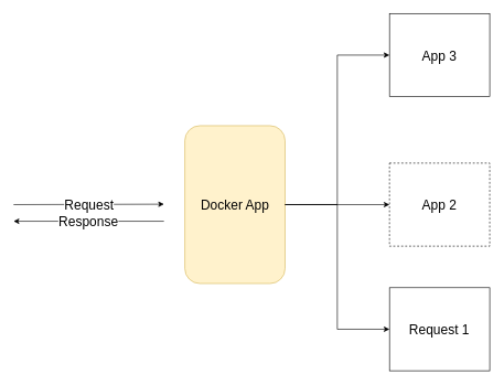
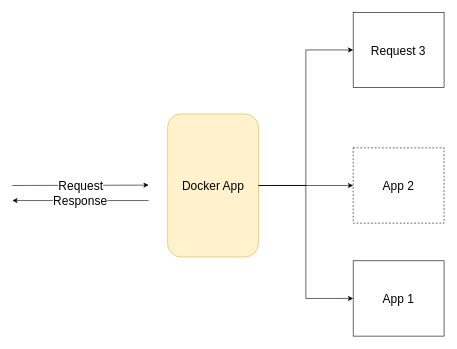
- <mxCell id="7" value="App 3" style="rounded=0;whiteSpace=wrap;html=1;fontSize=20;" vertex="1" parent="1"><mxGeometry x="588.421" y="20" width="151.579" height="125.581" as="geometry" /></mxCell>
+ <mxCell id="7" value="Request 3" style="rounded=0;whiteSpace=wrap;html=1;fontSize=20;" vertex="1" parent="1"><mxGeometry x="588.421" y="20" width="151.579" height="125.581" as="geometry" /></mxCell>
- <mxCell id="3" value="Request 1" style="rounded=0;whiteSpace=wrap;html=1;fontSize=20;" vertex="1" parent="1"><mxGeometry x="588.421" y="434.419" width="151.579" height="125.581" as="geometry" /></mxCell>
+ <mxCell id="3" value="App 1" style="rounded=0;whiteSpace=wrap;html=1;fontSize=20;" vertex="1" parent="1"><mxGeometry x="588.421" y="434.419" width="151.579" height="125.581" as="geometry" /></mxCell>
